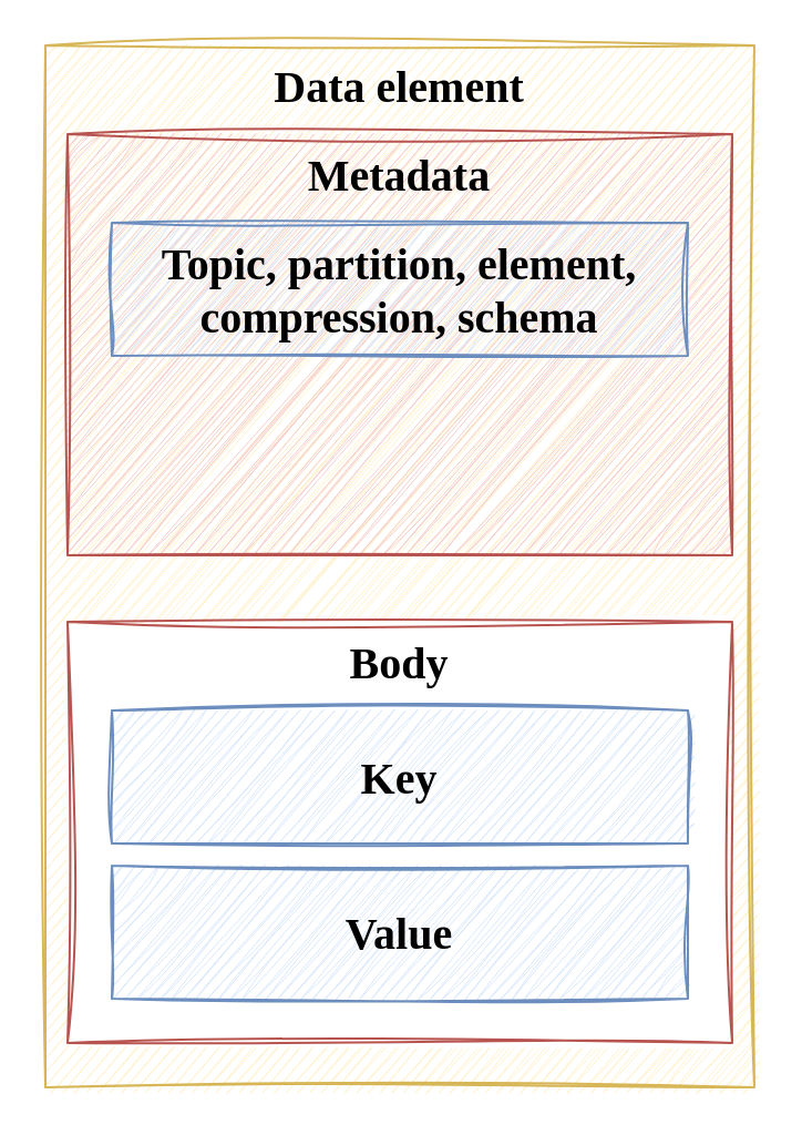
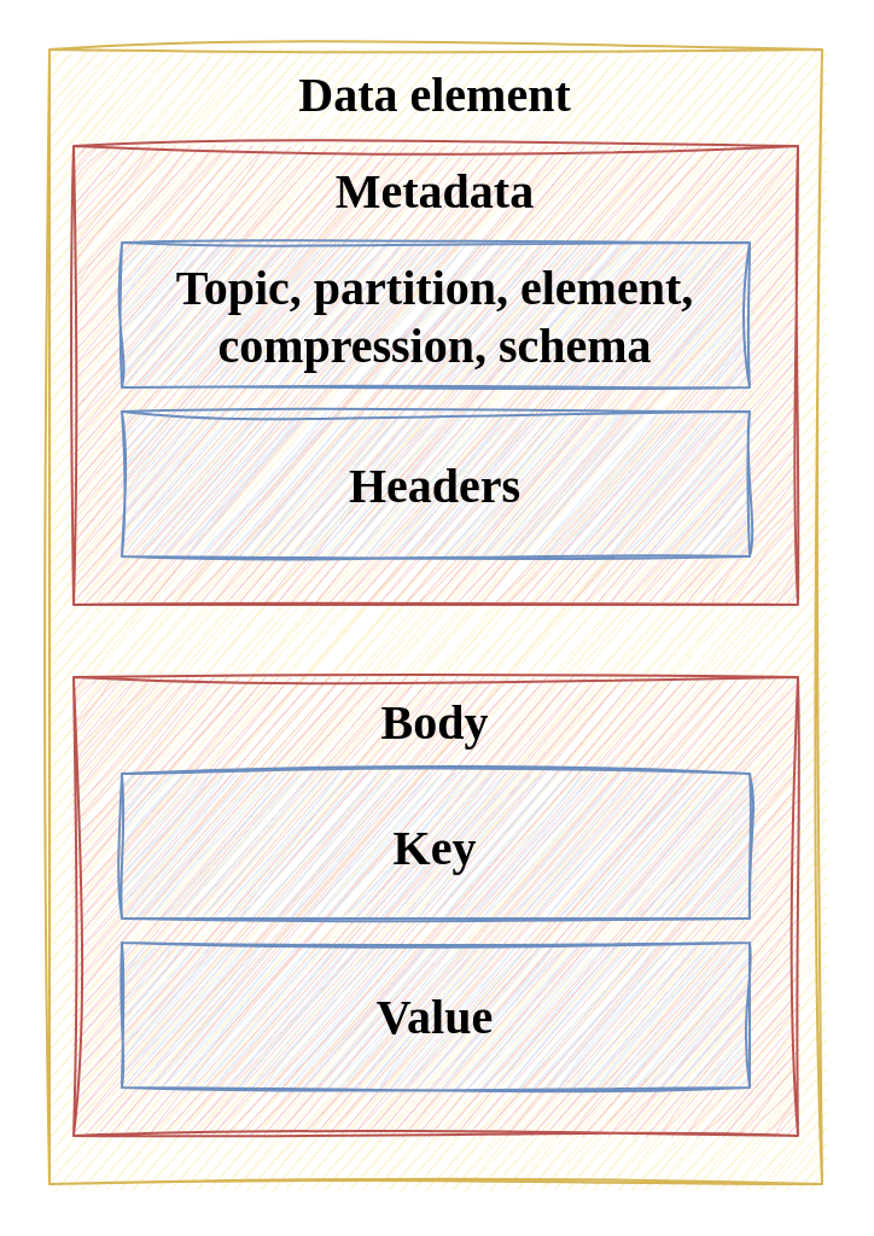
+ <mxCell id="6" value="&lt;b&gt;Headers&lt;/b&gt;" style="rounded=0;whiteSpace=wrap;html=1;sketch=1;hachureGap=4;jiggle=2;curveFitting=1;fontFamily=Architects Daughter;fontSource=https%3A%2F%2Ffonts.googleapis.com%2Fcss%3Ffamily%3DArchitects%2BDaughter;fontSize=20;fillColor=#dae8fc;strokeColor=#6c8ebf;" vertex="1" parent="1"><mxGeometry x="50" y="170" width="260" height="60" as="geometry" /></mxCell>
- <mxCell id="3" value="&lt;b&gt;Body&lt;/b&gt;" style="rounded=0;whiteSpace=wrap;html=1;sketch=1;hachureGap=4;jiggle=2;curveFitting=1;fontFamily=Architects Daughter;fontSource=https%3A%2F%2Ffonts.googleapis.com%2Fcss%3Ffamily%3DArchitects%2BDaughter;fontSize=20;verticalAlign=top;fillColor=#ffffff;strokeColor=#b85450;" vertex="1" parent="1"><mxGeometry x="30" y="280" width="300" height="190" as="geometry" /></mxCell>
+ <mxCell id="3" value="&lt;b&gt;Body&lt;/b&gt;" style="rounded=0;whiteSpace=wrap;html=1;sketch=1;hachureGap=4;jiggle=2;curveFitting=1;fontFamily=Architects Daughter;fontSource=https%3A%2F%2Ffonts.googleapis.com%2Fcss%3Ffamily%3DArchitects%2BDaughter;fontSize=20;verticalAlign=top;fillColor=#f8cecc;strokeColor=#b85450;" vertex="1" parent="1"><mxGeometry x="30" y="280" width="300" height="190" as="geometry" /></mxCell>
